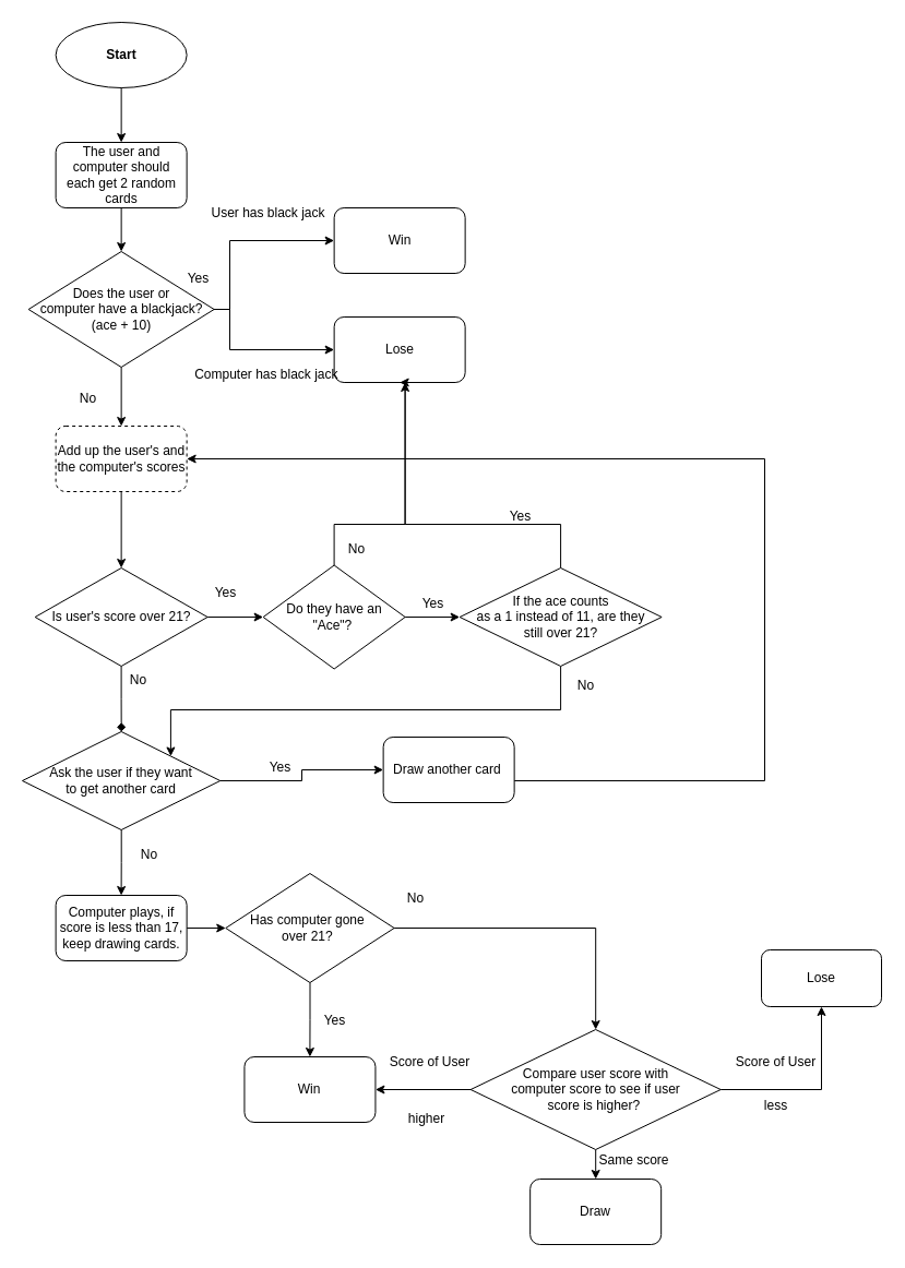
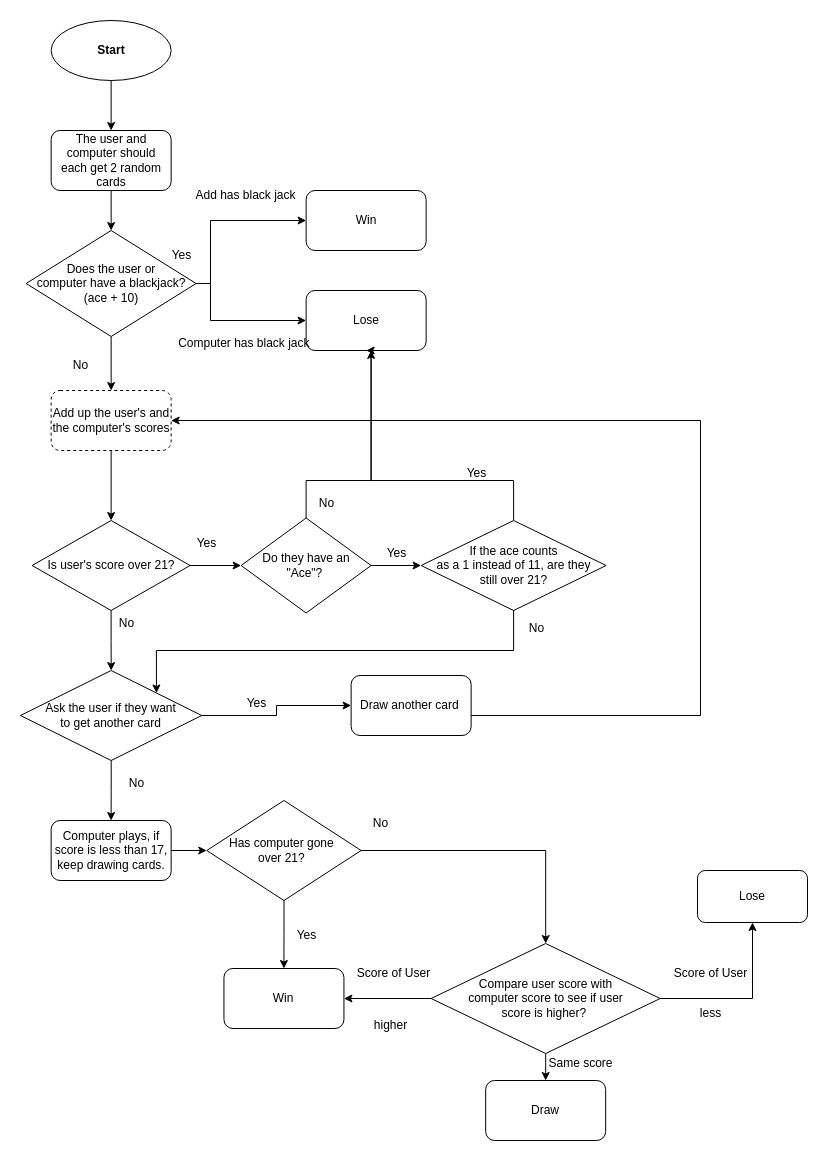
- <mxCell id="14" value="User has black jack" style="text;html=1;align=center;verticalAlign=middle;resizable=0;points=[];autosize=1;strokeColor=none;fillColor=none;" parent="1" vertex="1"><mxGeometry x="180" y="180" width="130" height="30" as="geometry" /></mxCell>
+ <mxCell id="14" value="Add has black jack" style="text;html=1;align=center;verticalAlign=middle;resizable=0;points=[];autosize=1;strokeColor=none;fillColor=none;" parent="1" vertex="1"><mxGeometry x="180" y="180" width="130" height="30" as="geometry" /></mxCell>
- <mxCell id="17" value="" style="edgeStyle=orthogonalEdgeStyle;rounded=0;orthogonalLoop=1;jettySize=auto;html=1;endArrow=diamond;" parent="1" source="18" target="33" edge="1"><mxGeometry relative="1" as="geometry" /></mxCell>
+ <mxCell id="17" value="" style="edgeStyle=orthogonalEdgeStyle;rounded=0;orthogonalLoop=1;jettySize=auto;html=1;" parent="1" source="18" target="33" edge="1"><mxGeometry relative="1" as="geometry" /></mxCell>
